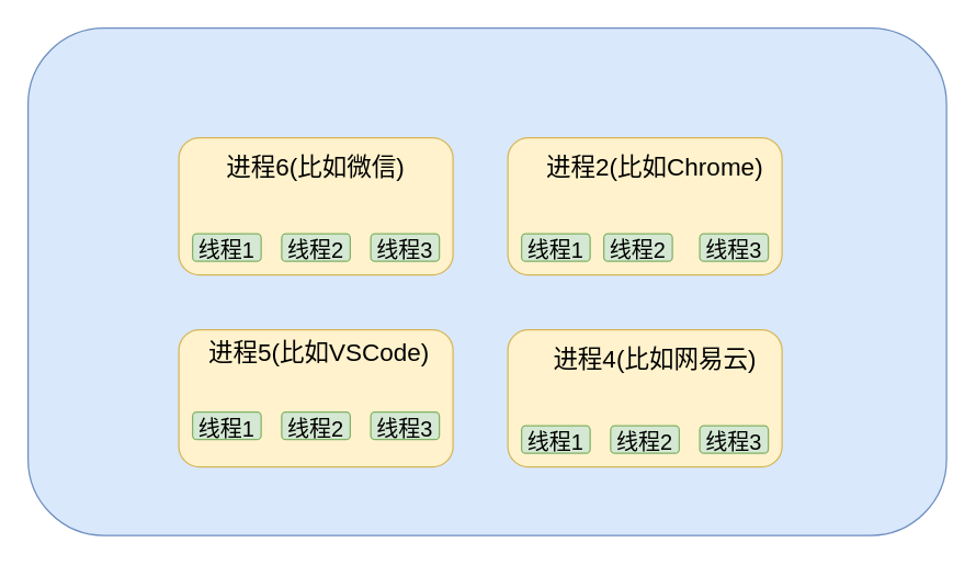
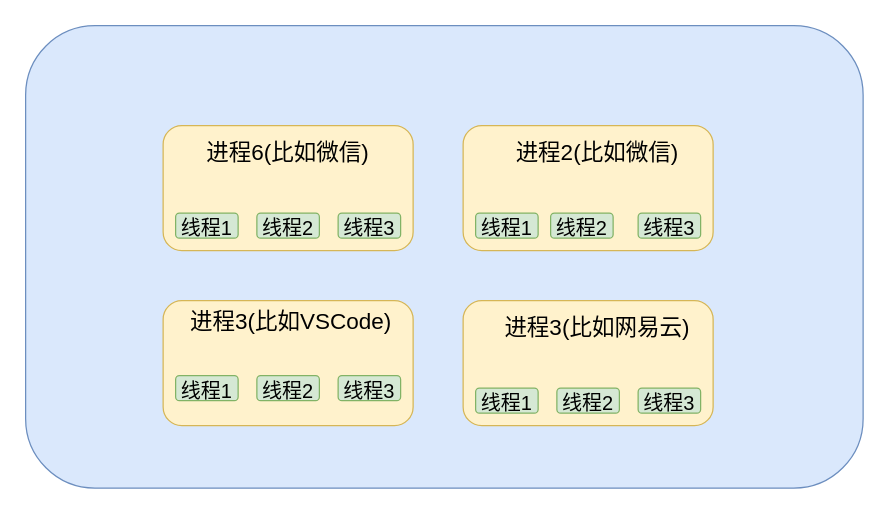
- <mxCell id="11" value="&lt;font style=&quot;font-size: 18px&quot;&gt;进程2(比如Chrome)&lt;/font&gt;" style="text;html=1;strokeColor=none;fillColor=none;align=center;verticalAlign=middle;whiteSpace=wrap;rounded=0;fontSize=24;" vertex="1" parent="1"><mxGeometry x="395" y="100" width="165" height="40" as="geometry" /></mxCell>
+ <mxCell id="11" value="&lt;font style=&quot;font-size: 18px&quot;&gt;进程2(比如微信)&lt;/font&gt;" style="text;html=1;strokeColor=none;fillColor=none;align=center;verticalAlign=middle;whiteSpace=wrap;rounded=0;fontSize=24;" vertex="1" parent="1"><mxGeometry x="395" y="100" width="165" height="40" as="geometry" /></mxCell>
- <mxCell id="13" value="&lt;font style=&quot;font-size: 18px&quot;&gt;进程5(比如VSCode)&lt;/font&gt;" style="text;html=1;strokeColor=none;fillColor=none;align=center;verticalAlign=middle;whiteSpace=wrap;rounded=0;fontSize=24;" vertex="1" parent="1"><mxGeometry x="145" y="230" width="175" height="50" as="geometry" /></mxCell>
+ <mxCell id="13" value="&lt;font style=&quot;font-size: 18px&quot;&gt;进程3(比如VSCode)&lt;/font&gt;" style="text;html=1;strokeColor=none;fillColor=none;align=center;verticalAlign=middle;whiteSpace=wrap;rounded=0;fontSize=24;" vertex="1" parent="1"><mxGeometry x="145" y="230" width="175" height="50" as="geometry" /></mxCell>
- <mxCell id="12" value="&lt;font style=&quot;font-size: 18px&quot;&gt;进程4(比如网易云)&lt;/font&gt;" style="text;html=1;strokeColor=none;fillColor=none;align=center;verticalAlign=middle;whiteSpace=wrap;rounded=0;fontSize=24;" vertex="1" parent="1"><mxGeometry x="395" y="240" width="165" height="40" as="geometry" /></mxCell>
+ <mxCell id="12" value="&lt;font style=&quot;font-size: 18px&quot;&gt;进程3(比如网易云)&lt;/font&gt;" style="text;html=1;strokeColor=none;fillColor=none;align=center;verticalAlign=middle;whiteSpace=wrap;rounded=0;fontSize=24;" vertex="1" parent="1"><mxGeometry x="395" y="240" width="165" height="40" as="geometry" /></mxCell>
